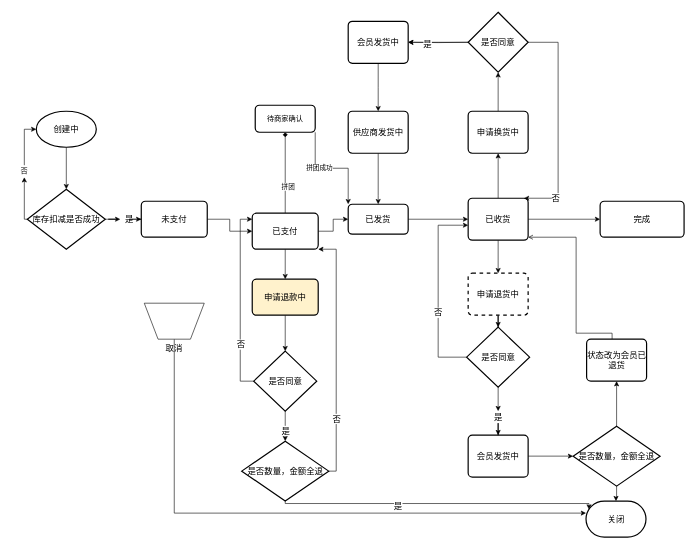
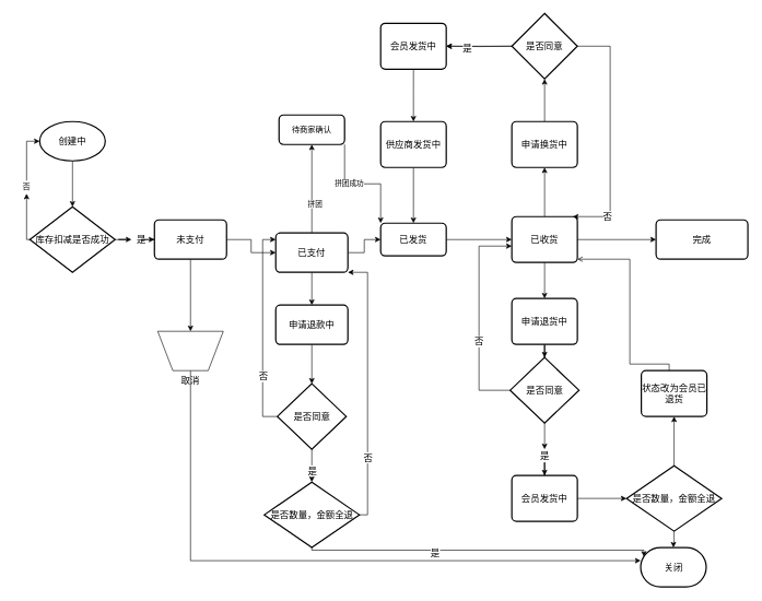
- <mxCell id="10" style="edgeStyle=orthogonalEdgeStyle;rounded=0;orthogonalLoop=1;jettySize=auto;html=1;exitX=0.5;exitY=0;exitDx=0;exitDy=0;entryX=0.5;entryY=1;entryDx=0;entryDy=0;endArrow=diamond;" edge="1" parent="1" source="12" target="70"><mxGeometry relative="1" as="geometry" /></mxCell>
+ <mxCell id="10" style="edgeStyle=orthogonalEdgeStyle;rounded=0;orthogonalLoop=1;jettySize=auto;html=1;exitX=0.5;exitY=0;exitDx=0;exitDy=0;entryX=0.5;entryY=1;entryDx=0;entryDy=0;" edge="1" parent="1" source="12" target="70"><mxGeometry relative="1" as="geometry" /></mxCell>
- <mxCell id="42" value="申请退货中" style="rounded=1;whiteSpace=wrap;html=1;absoluteArcSize=1;arcSize=14;strokeWidth=2;fontSize=14;align=center;verticalAlign=middle;dashed=1;" parent="1" vertex="1"><mxGeometry x="780" y="455" width="100" height="70" as="geometry" /></mxCell>
+ <mxCell id="42" value="申请退货中" style="rounded=1;whiteSpace=wrap;html=1;absoluteArcSize=1;arcSize=14;strokeWidth=2;fontSize=14;align=center;verticalAlign=middle;" parent="1" vertex="1"><mxGeometry x="780" y="455" width="100" height="70" as="geometry" /></mxCell>
+ <mxCell id="6" style="edgeStyle=orthogonalEdgeStyle;rounded=0;orthogonalLoop=1;jettySize=auto;html=1;fontSize=14;align=center;" parent="1" source="7" target="23" edge="1"><mxGeometry relative="1" as="geometry" /></mxCell>
- <mxCell id="14" value="申请退款中" style="rounded=1;whiteSpace=wrap;html=1;absoluteArcSize=1;arcSize=14;strokeWidth=2;fontSize=14;align=center;verticalAlign=middle;fillColor=#fff2cc;" parent="1" vertex="1"><mxGeometry x="420" y="465" width="110" height="60" as="geometry" /></mxCell>
+ <mxCell id="14" value="申请退款中" style="rounded=1;whiteSpace=wrap;html=1;absoluteArcSize=1;arcSize=14;strokeWidth=2;fontSize=14;align=center;verticalAlign=middle;" parent="1" vertex="1"><mxGeometry x="420" y="465" width="110" height="60" as="geometry" /></mxCell>
